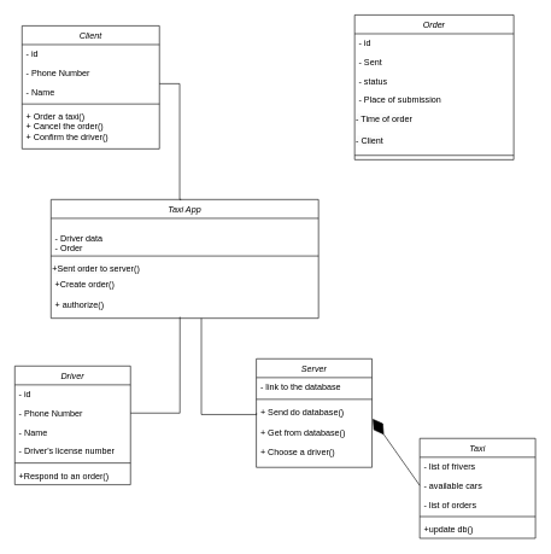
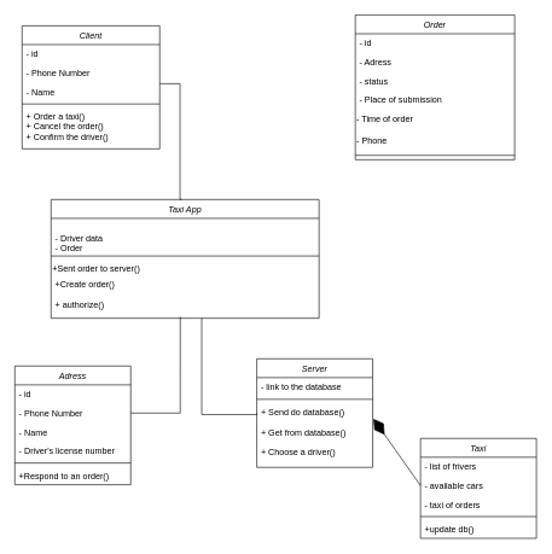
- <mxCell id="19" value="- Sent" style="text;align=left;verticalAlign=top;spacingLeft=4;spacingRight=4;overflow=hidden;rotatable=0;points=[[0,0.5],[1,0.5]];portConstraint=eastwest;rounded=0;shadow=0;html=0;" parent="17" vertex="1"><mxGeometry y="52" width="220" height="26" as="geometry" /></mxCell>
+ <mxCell id="19" value="- Adress" style="text;align=left;verticalAlign=top;spacingLeft=4;spacingRight=4;overflow=hidden;rotatable=0;points=[[0,0.5],[1,0.5]];portConstraint=eastwest;rounded=0;shadow=0;html=0;" parent="17" vertex="1"><mxGeometry y="52" width="220" height="26" as="geometry" /></mxCell>
- <mxCell id="23" value="&lt;span style=&quot;color: rgb(0, 0, 0); font-family: Helvetica; font-size: 12px; font-style: normal; font-variant-ligatures: normal; font-variant-caps: normal; font-weight: 400; letter-spacing: normal; orphans: 2; text-align: left; text-indent: 0px; text-transform: none; widows: 2; word-spacing: 0px; -webkit-text-stroke-width: 0px; background-color: rgb(251, 251, 251); text-decoration-thickness: initial; text-decoration-style: initial; text-decoration-color: initial; float: none; display: inline !important;&quot;&gt;- Client&lt;/span&gt;" style="text;whiteSpace=wrap;html=1;" parent="17" vertex="1"><mxGeometry y="160" width="220" height="30" as="geometry" /></mxCell>
+ <mxCell id="23" value="&lt;span style=&quot;color: rgb(0, 0, 0); font-family: Helvetica; font-size: 12px; font-style: normal; font-variant-ligatures: normal; font-variant-caps: normal; font-weight: 400; letter-spacing: normal; orphans: 2; text-align: left; text-indent: 0px; text-transform: none; widows: 2; word-spacing: 0px; -webkit-text-stroke-width: 0px; background-color: rgb(251, 251, 251); text-decoration-thickness: initial; text-decoration-style: initial; text-decoration-color: initial; float: none; display: inline !important;&quot;&gt;- Phone&lt;/span&gt;" style="text;whiteSpace=wrap;html=1;" parent="17" vertex="1"><mxGeometry y="160" width="220" height="30" as="geometry" /></mxCell>
- <mxCell id="25" value="Driver" style="swimlane;fontStyle=2;align=center;verticalAlign=top;childLayout=stackLayout;horizontal=1;startSize=26;horizontalStack=0;resizeParent=1;resizeLast=0;collapsible=1;marginBottom=0;rounded=0;shadow=0;strokeWidth=1;" parent="1" vertex="1"><mxGeometry x="20" y="505" width="160" height="164" as="geometry"><mxRectangle x="230" y="140" width="160" height="26" as="alternateBounds" /></mxGeometry></mxCell>
+ <mxCell id="25" value="Adress" style="swimlane;fontStyle=2;align=center;verticalAlign=top;childLayout=stackLayout;horizontal=1;startSize=26;horizontalStack=0;resizeParent=1;resizeLast=0;collapsible=1;marginBottom=0;rounded=0;shadow=0;strokeWidth=1;" parent="1" vertex="1"><mxGeometry x="20" y="505" width="160" height="164" as="geometry"><mxRectangle x="230" y="140" width="160" height="26" as="alternateBounds" /></mxGeometry></mxCell>
- <mxCell id="35" value="- list of orders" style="text;align=left;verticalAlign=top;spacingLeft=4;spacingRight=4;overflow=hidden;rotatable=0;points=[[0,0.5],[1,0.5]];portConstraint=eastwest;rounded=0;shadow=0;html=0;" parent="32" vertex="1"><mxGeometry y="78" width="160" height="26" as="geometry" /></mxCell>
+ <mxCell id="35" value="- taxi of orders" style="text;align=left;verticalAlign=top;spacingLeft=4;spacingRight=4;overflow=hidden;rotatable=0;points=[[0,0.5],[1,0.5]];portConstraint=eastwest;rounded=0;shadow=0;html=0;" parent="32" vertex="1"><mxGeometry y="78" width="160" height="26" as="geometry" /></mxCell>
